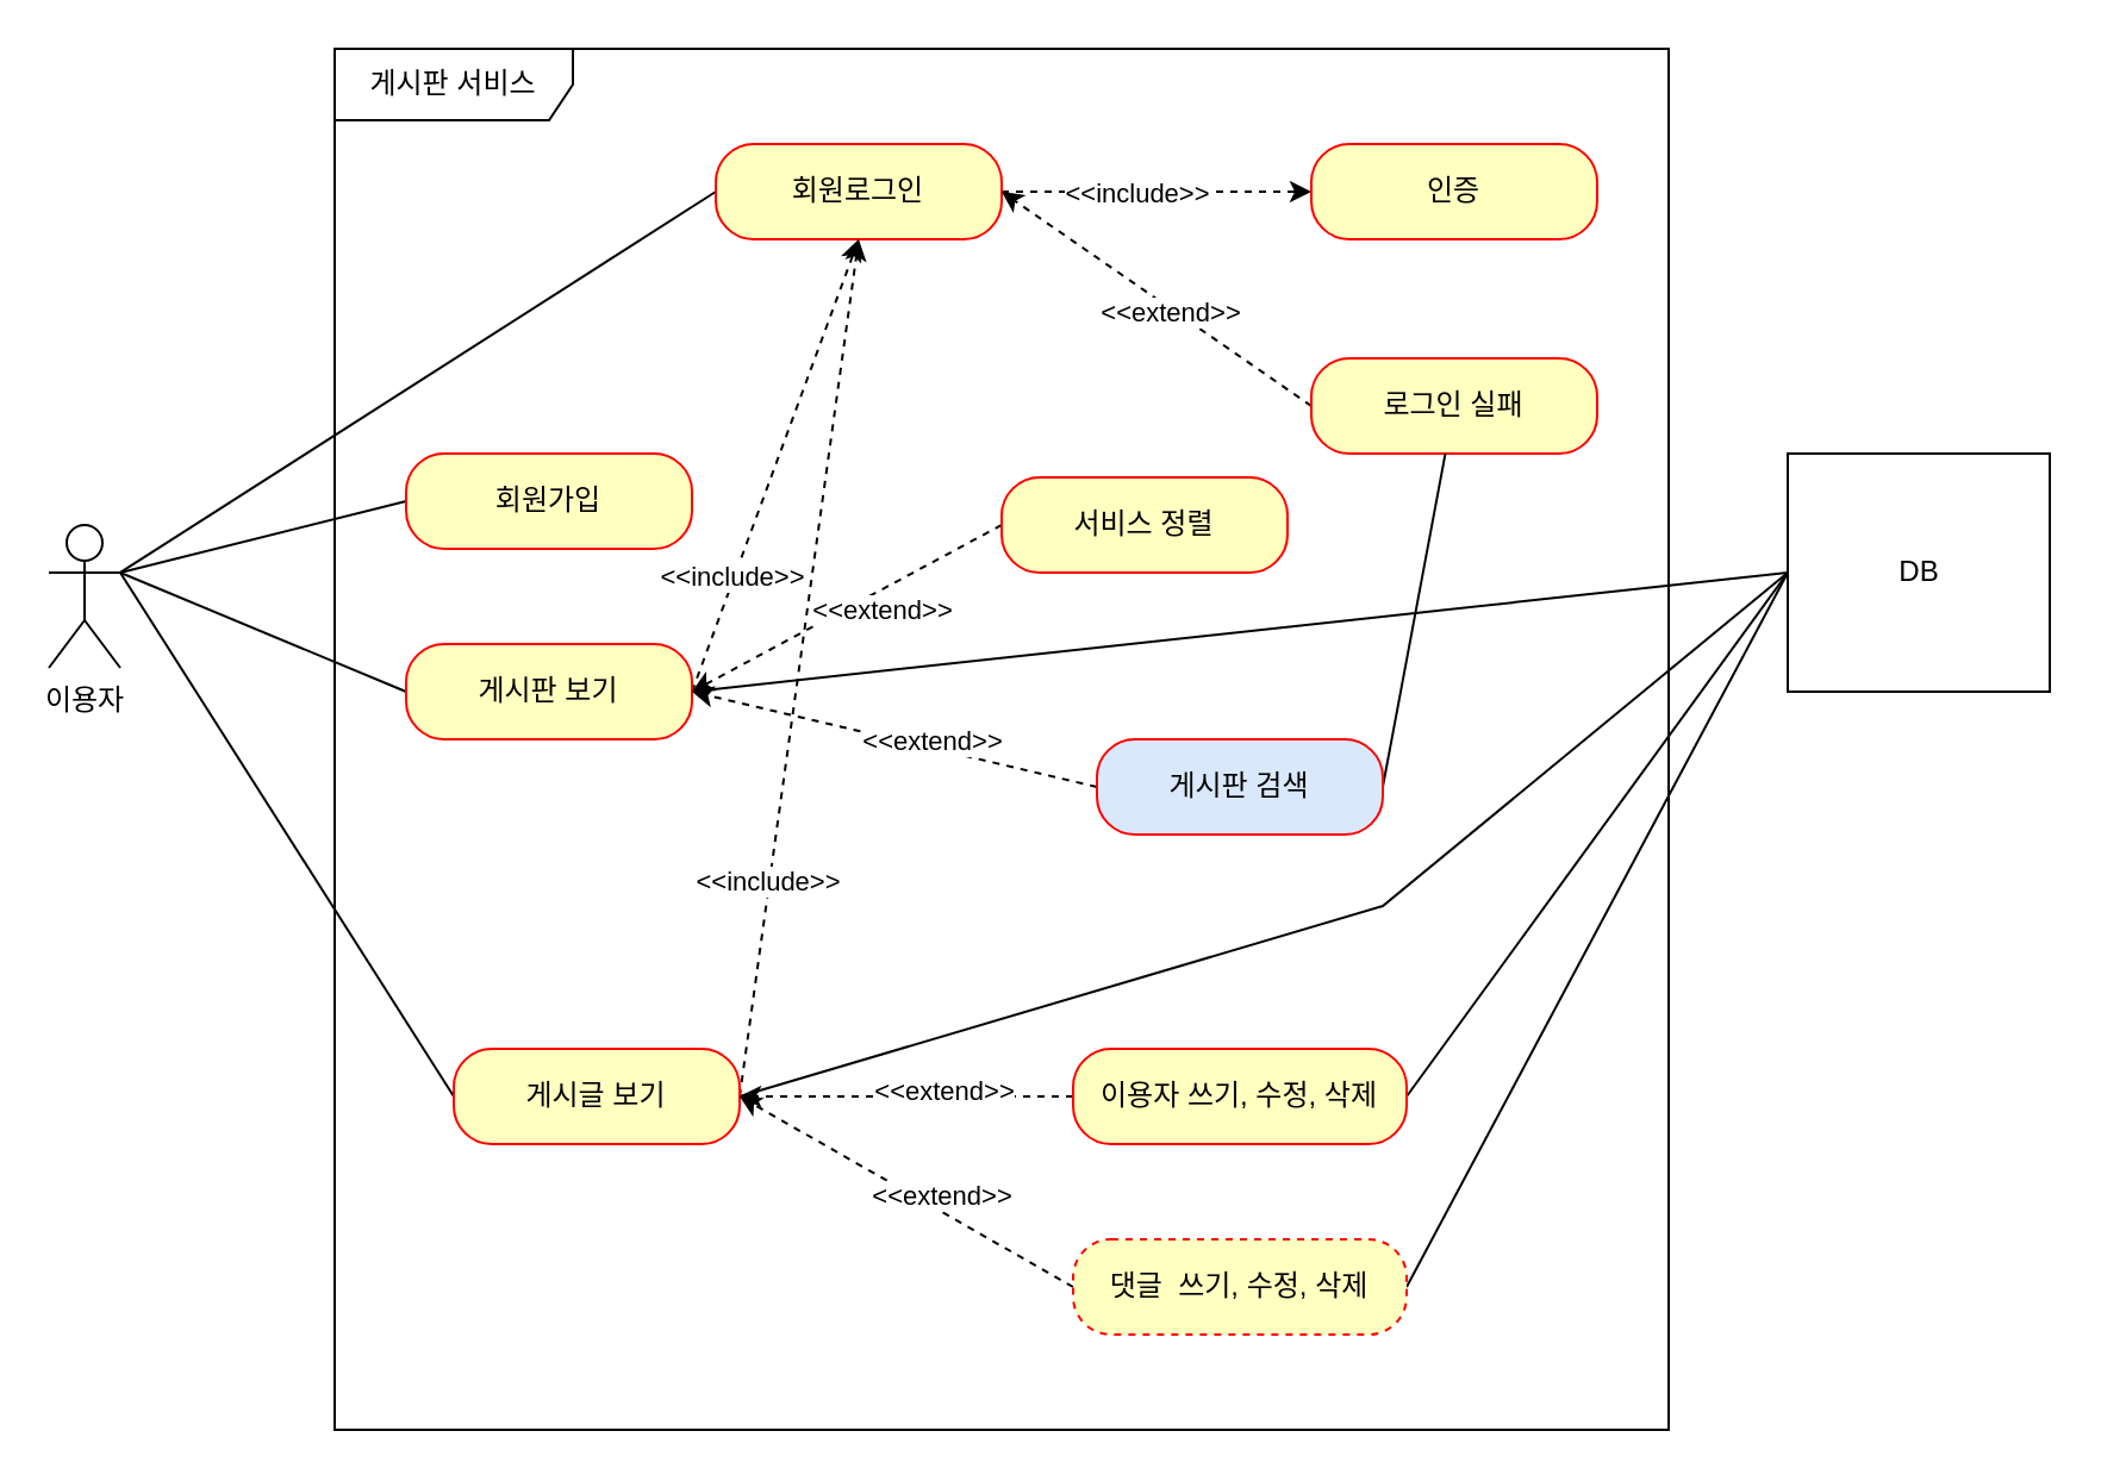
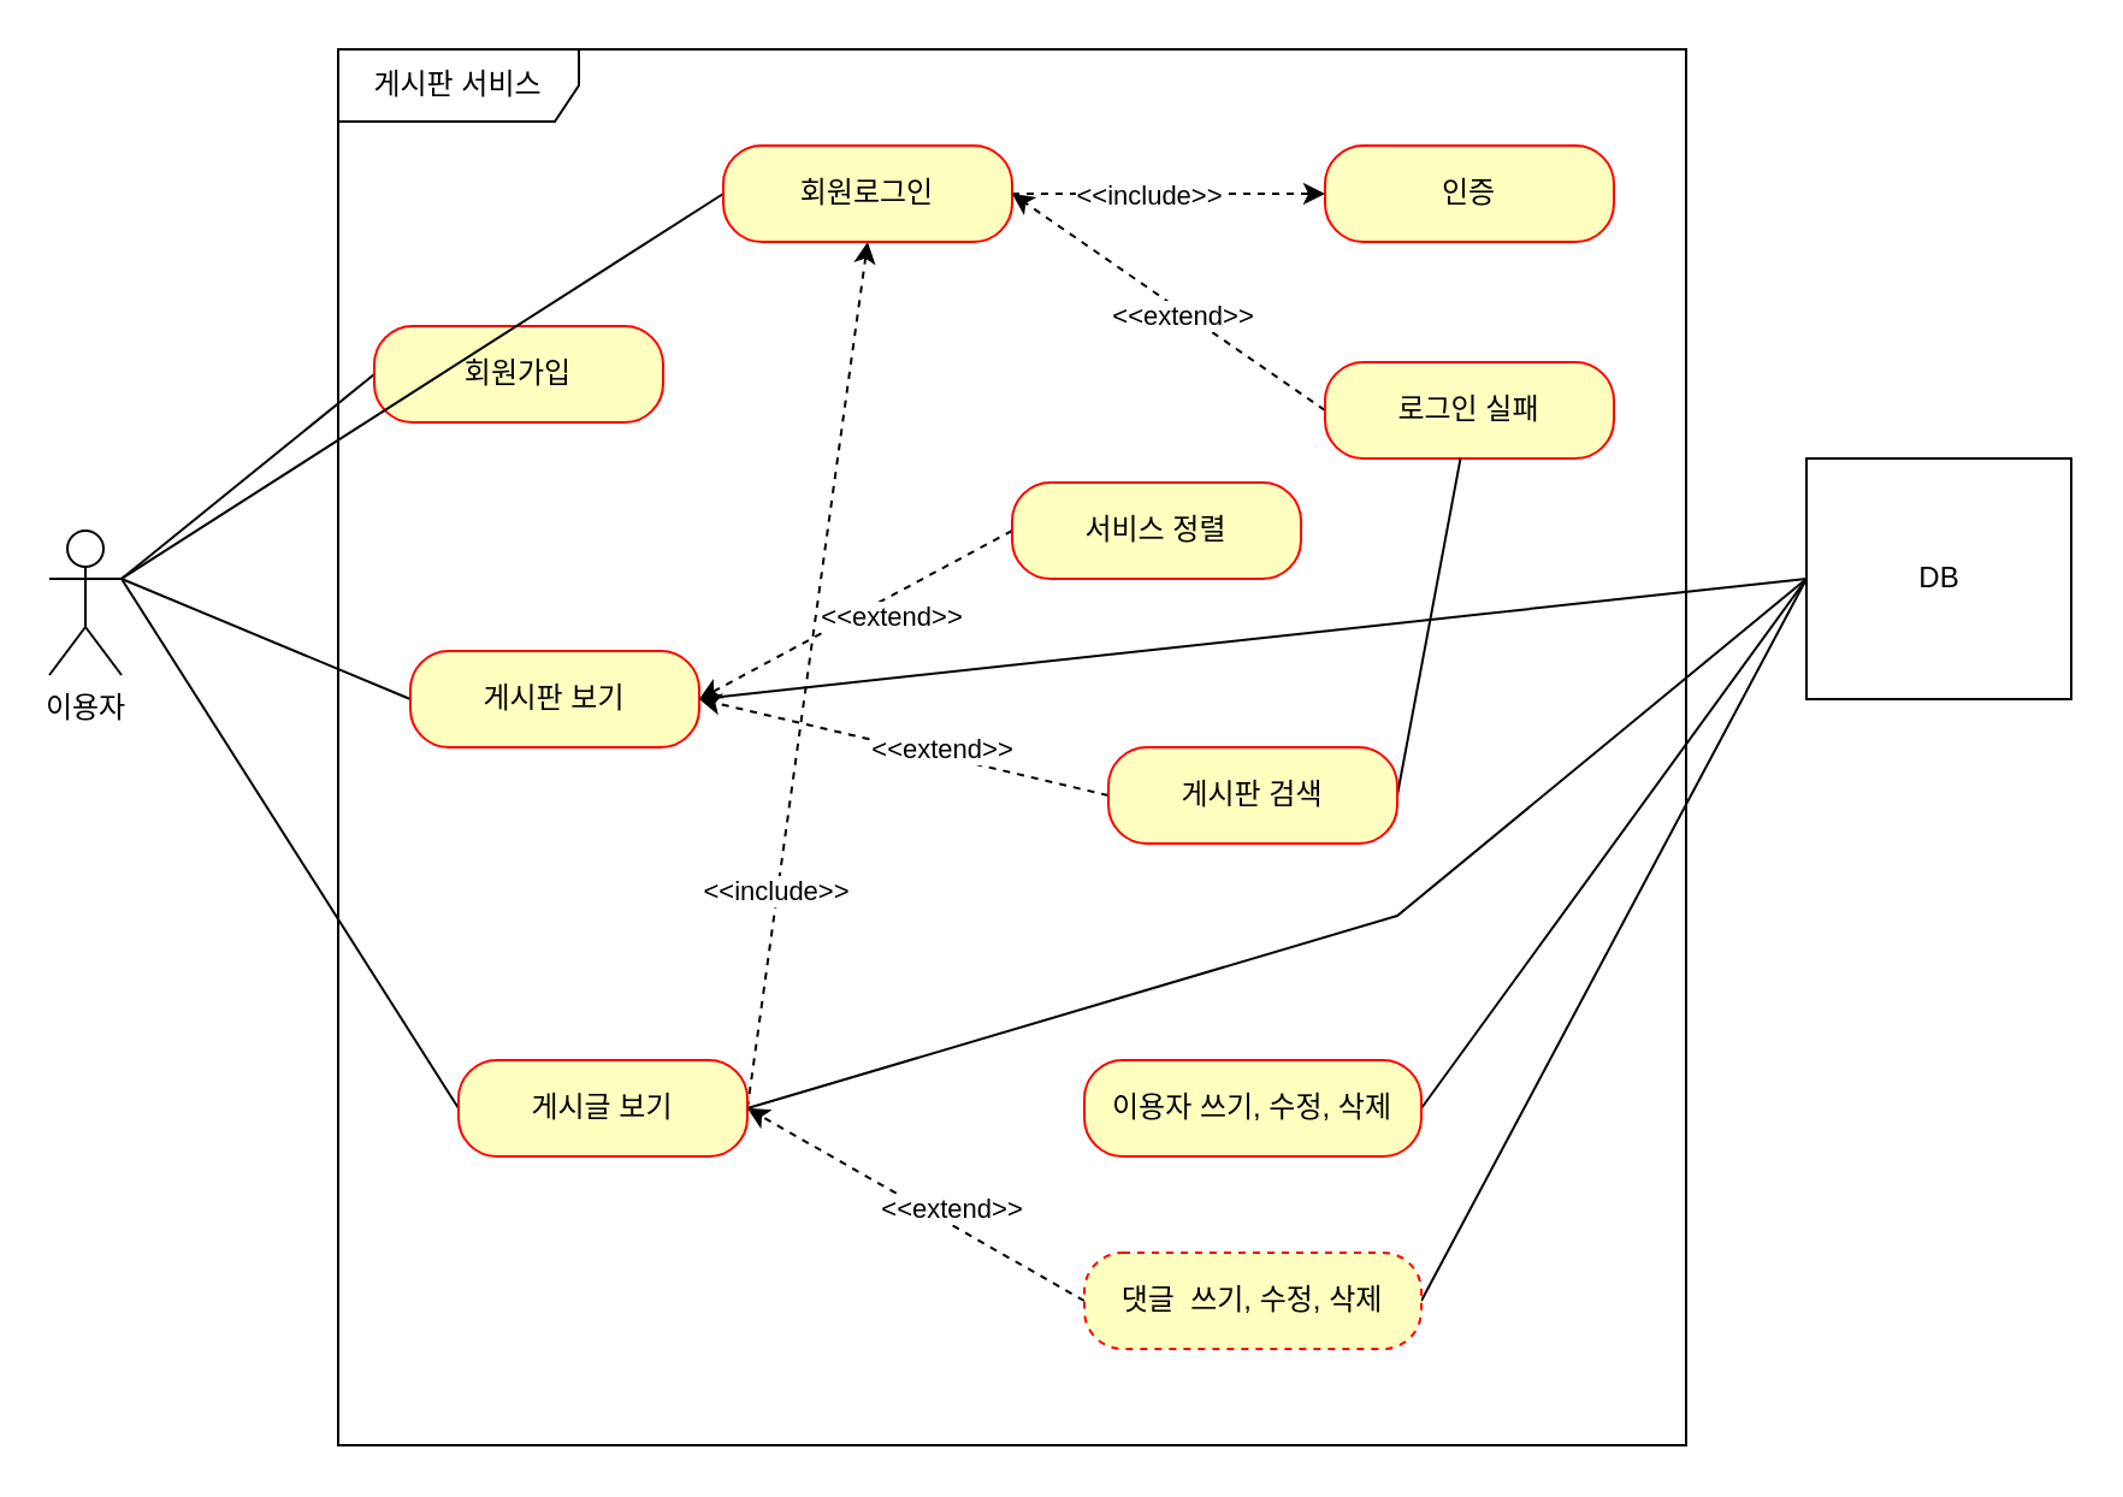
- <mxCell id="11" style="edgeStyle=none;rounded=0;orthogonalLoop=1;jettySize=auto;html=1;exitX=1;exitY=0.5;exitDx=0;exitDy=0;entryX=0.5;entryY=1;entryDx=0;entryDy=0;dashed=1;endArrow=classic;endFill=1;" edge="1" parent="1" source="14" target="9"><mxGeometry relative="1" as="geometry" /></mxCell>
- <mxCell id="12" value="&amp;lt;&amp;lt;include&amp;gt;&amp;gt;" style="edgeLabel;html=1;align=center;verticalAlign=middle;resizable=0;points=[];" vertex="1" connectable="0" parent="11"><mxGeometry x="-0.497" y="1" relative="1" as="geometry"><mxPoint as="offset" /></mxGeometry></mxCell>
- <mxCell id="5" value="회원가입" style="rounded=1;whiteSpace=wrap;html=1;arcSize=40;fontColor=#000000;fillColor=#ffffc0;strokeColor=#ff0000;" vertex="1" parent="1"><mxGeometry x="170" y="190" width="120" height="40" as="geometry" /></mxCell>
+ <mxCell id="5" value="회원가입" style="rounded=1;whiteSpace=wrap;html=1;arcSize=40;fontColor=#000000;fillColor=#ffffc0;strokeColor=#ff0000;" vertex="1" parent="1"><mxGeometry x="155" y="135" width="120" height="40" as="geometry" /></mxCell>
- <mxCell id="30" value="게시판 검색" style="rounded=1;whiteSpace=wrap;html=1;arcSize=40;fontColor=#000000;fillColor=#dae8fc;strokeColor=#ff0000;" vertex="1" parent="1"><mxGeometry x="460" y="310" width="120" height="40" as="geometry" /></mxCell>
+ <mxCell id="30" value="게시판 검색" style="rounded=1;whiteSpace=wrap;html=1;arcSize=40;fontColor=#000000;fillColor=#ffffc0;strokeColor=#ff0000;" vertex="1" parent="1"><mxGeometry x="460" y="310" width="120" height="40" as="geometry" /></mxCell>
- <mxCell id="31" style="edgeStyle=none;rounded=0;orthogonalLoop=1;jettySize=auto;html=1;exitX=0;exitY=0.5;exitDx=0;exitDy=0;entryX=1;entryY=0.5;entryDx=0;entryDy=0;dashed=1;endArrow=classic;endFill=1;" edge="1" parent="1" source="34" target="19"><mxGeometry relative="1" as="geometry" /></mxCell>
- <mxCell id="32" value="&amp;lt;&amp;lt;extend&amp;gt;&amp;gt;" style="edgeLabel;html=1;align=center;verticalAlign=middle;resizable=0;points=[];" vertex="1" connectable="0" parent="31"><mxGeometry relative="1" as="geometry"><mxPoint x="15" y="-3" as="offset" /></mxGeometry></mxCell>
